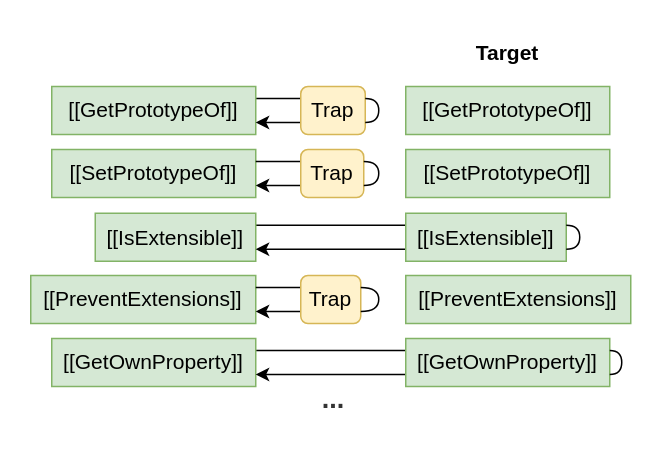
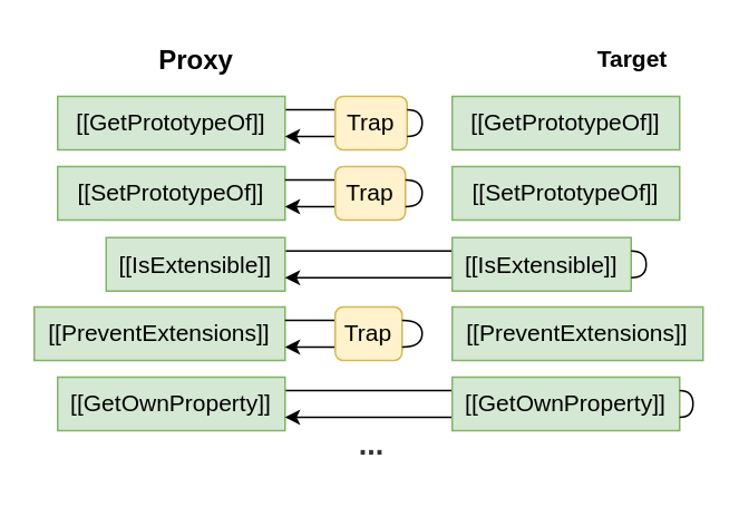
+ <mxCell id="19" value="&lt;font style=&quot;font-size: 16px&quot;&gt;&lt;b&gt;Proxy&lt;/b&gt;&lt;/font&gt;" style="text;html=1;strokeColor=none;fillColor=none;align=center;verticalAlign=middle;whiteSpace=wrap;rounded=0;fontSize=14;" vertex="1" parent="1"><mxGeometry x="86.5" y="20" width="60" height="30" as="geometry" /></mxCell>
- <mxCell id="20" value="&lt;b&gt;Target&lt;/b&gt;" style="text;html=1;strokeColor=none;fillColor=none;align=center;verticalAlign=middle;whiteSpace=wrap;rounded=0;fontSize=14;" vertex="1" parent="1"><mxGeometry x="308" y="20" width="60" height="30" as="geometry" /></mxCell>
+ <mxCell id="20" value="&lt;b&gt;Target&lt;/b&gt;" style="text;html=1;strokeColor=none;fillColor=none;align=center;verticalAlign=middle;whiteSpace=wrap;rounded=0;fontSize=14;" vertex="1" parent="1"><mxGeometry x="348" y="20" width="60" height="30" as="geometry" /></mxCell>
